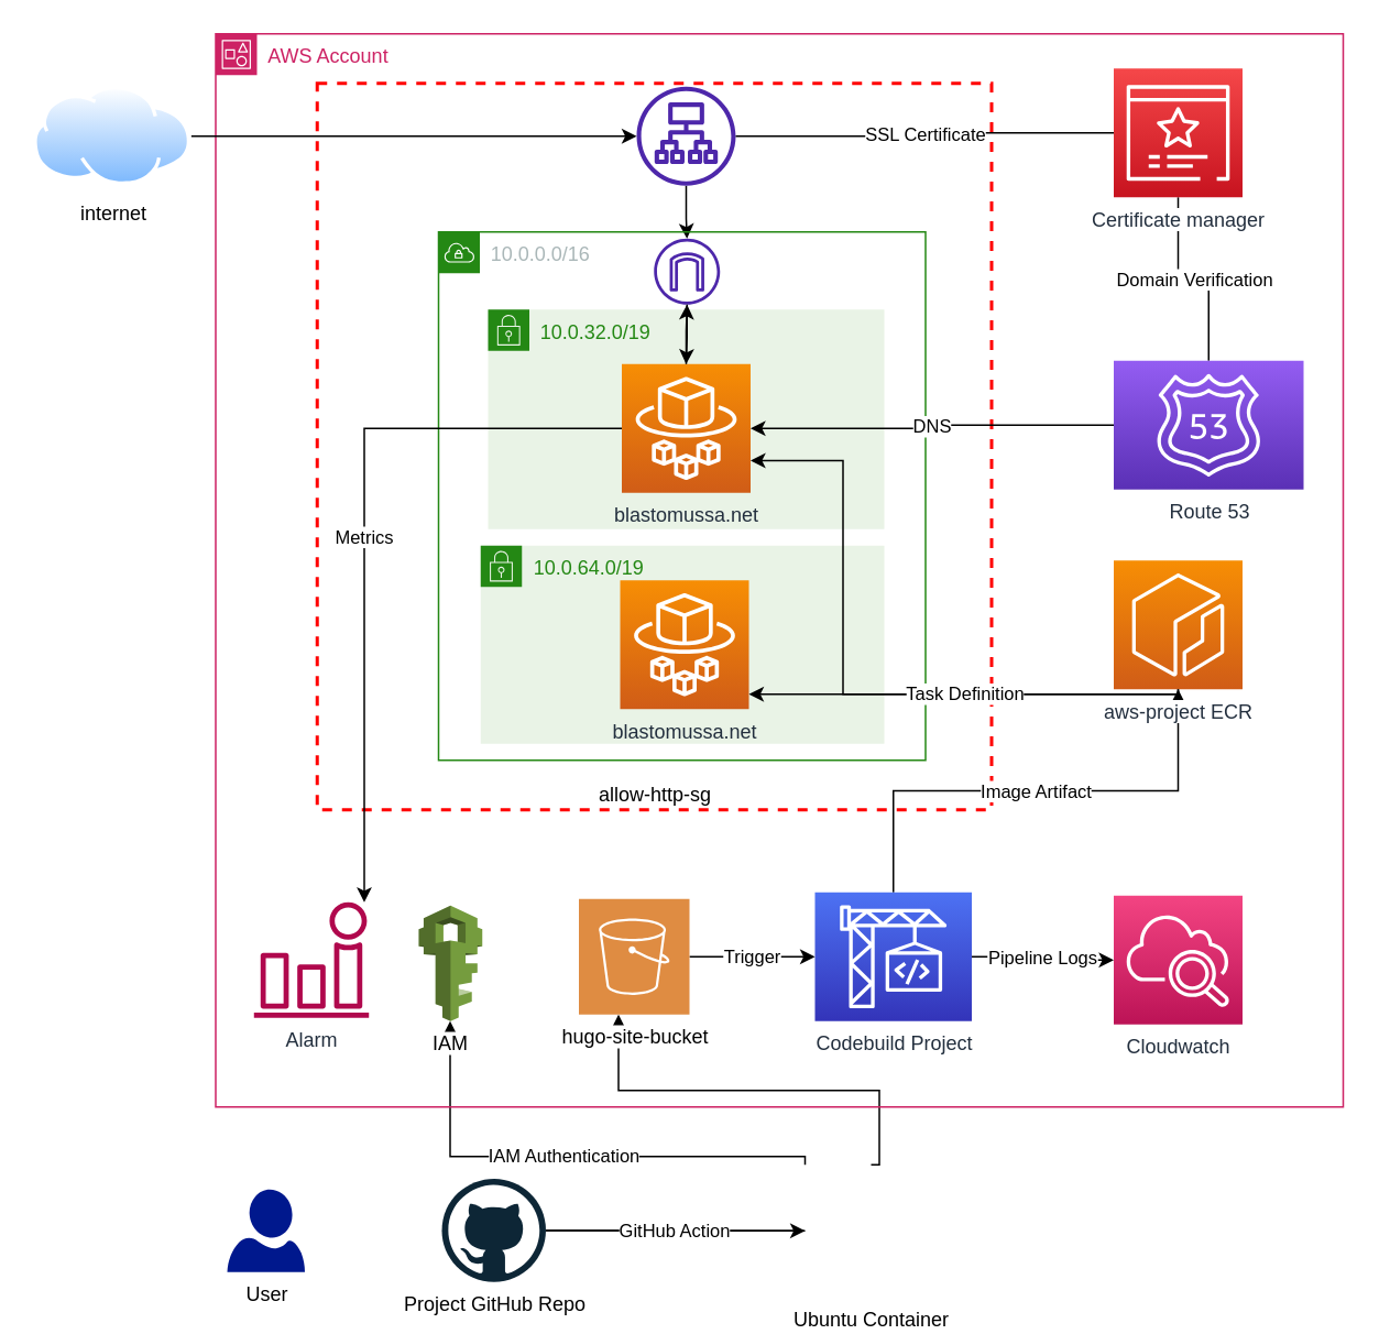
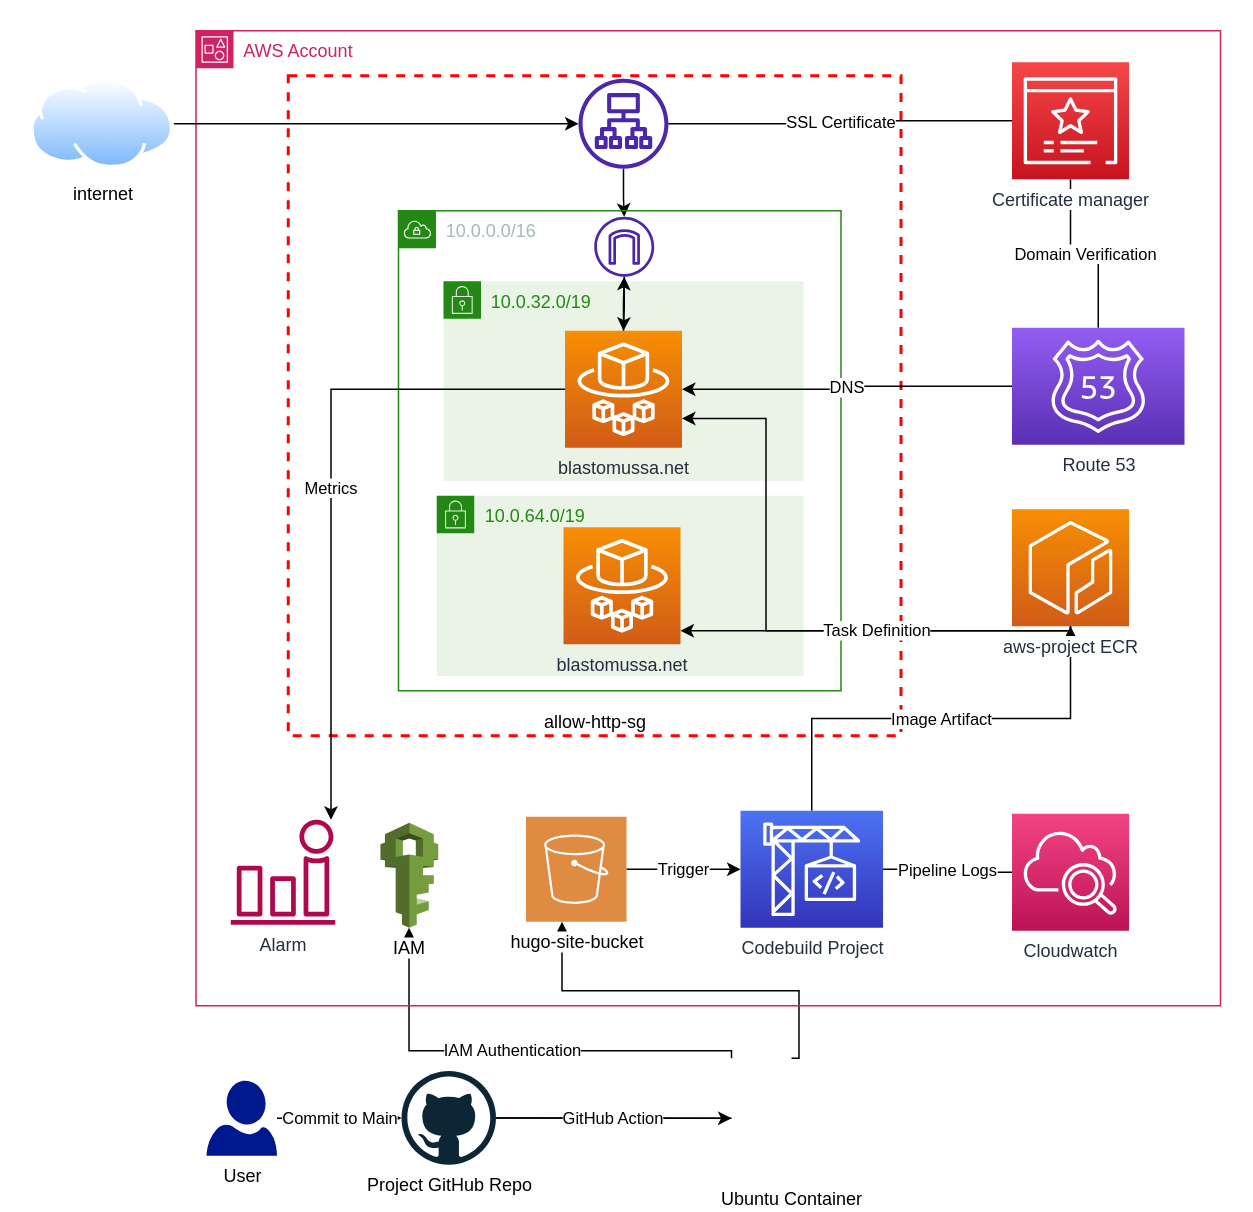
- <mxCell id="11" value="Pipeline Logs" style="edgeStyle=orthogonalEdgeStyle;rounded=0;orthogonalLoop=1;jettySize=auto;html=1;startArrow=none;startFill=0;endArrow=classic;endFill=1;" parent="5" source="12" target="9" edge="1"><mxGeometry relative="1" as="geometry" /></mxCell>
+ <mxCell id="11" value="Pipeline Logs" style="edgeStyle=orthogonalEdgeStyle;rounded=0;orthogonalLoop=1;jettySize=auto;html=1;startArrow=none;startFill=0;endArrow=none;endFill=1;" parent="5" source="12" target="9" edge="1"><mxGeometry relative="1" as="geometry" /></mxCell>
+ <mxCell id="31" value="Commit to Main" style="edgeStyle=orthogonalEdgeStyle;rounded=0;orthogonalLoop=1;jettySize=auto;html=1;" parent="1" source="32" target="30" edge="1"><mxGeometry relative="1" as="geometry" /></mxCell>
